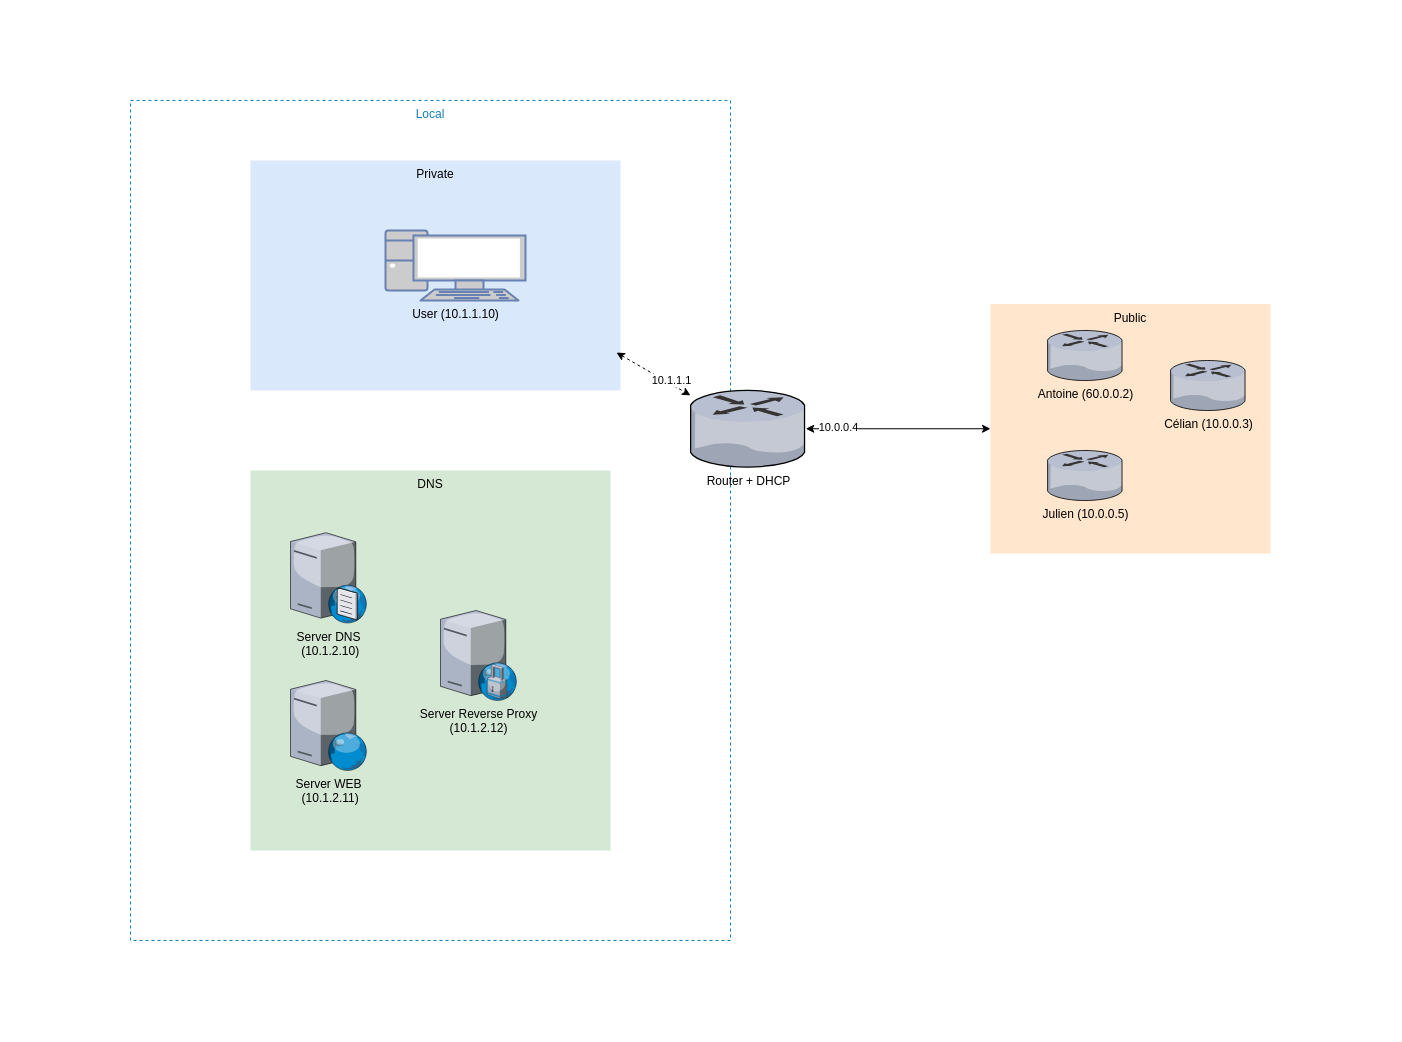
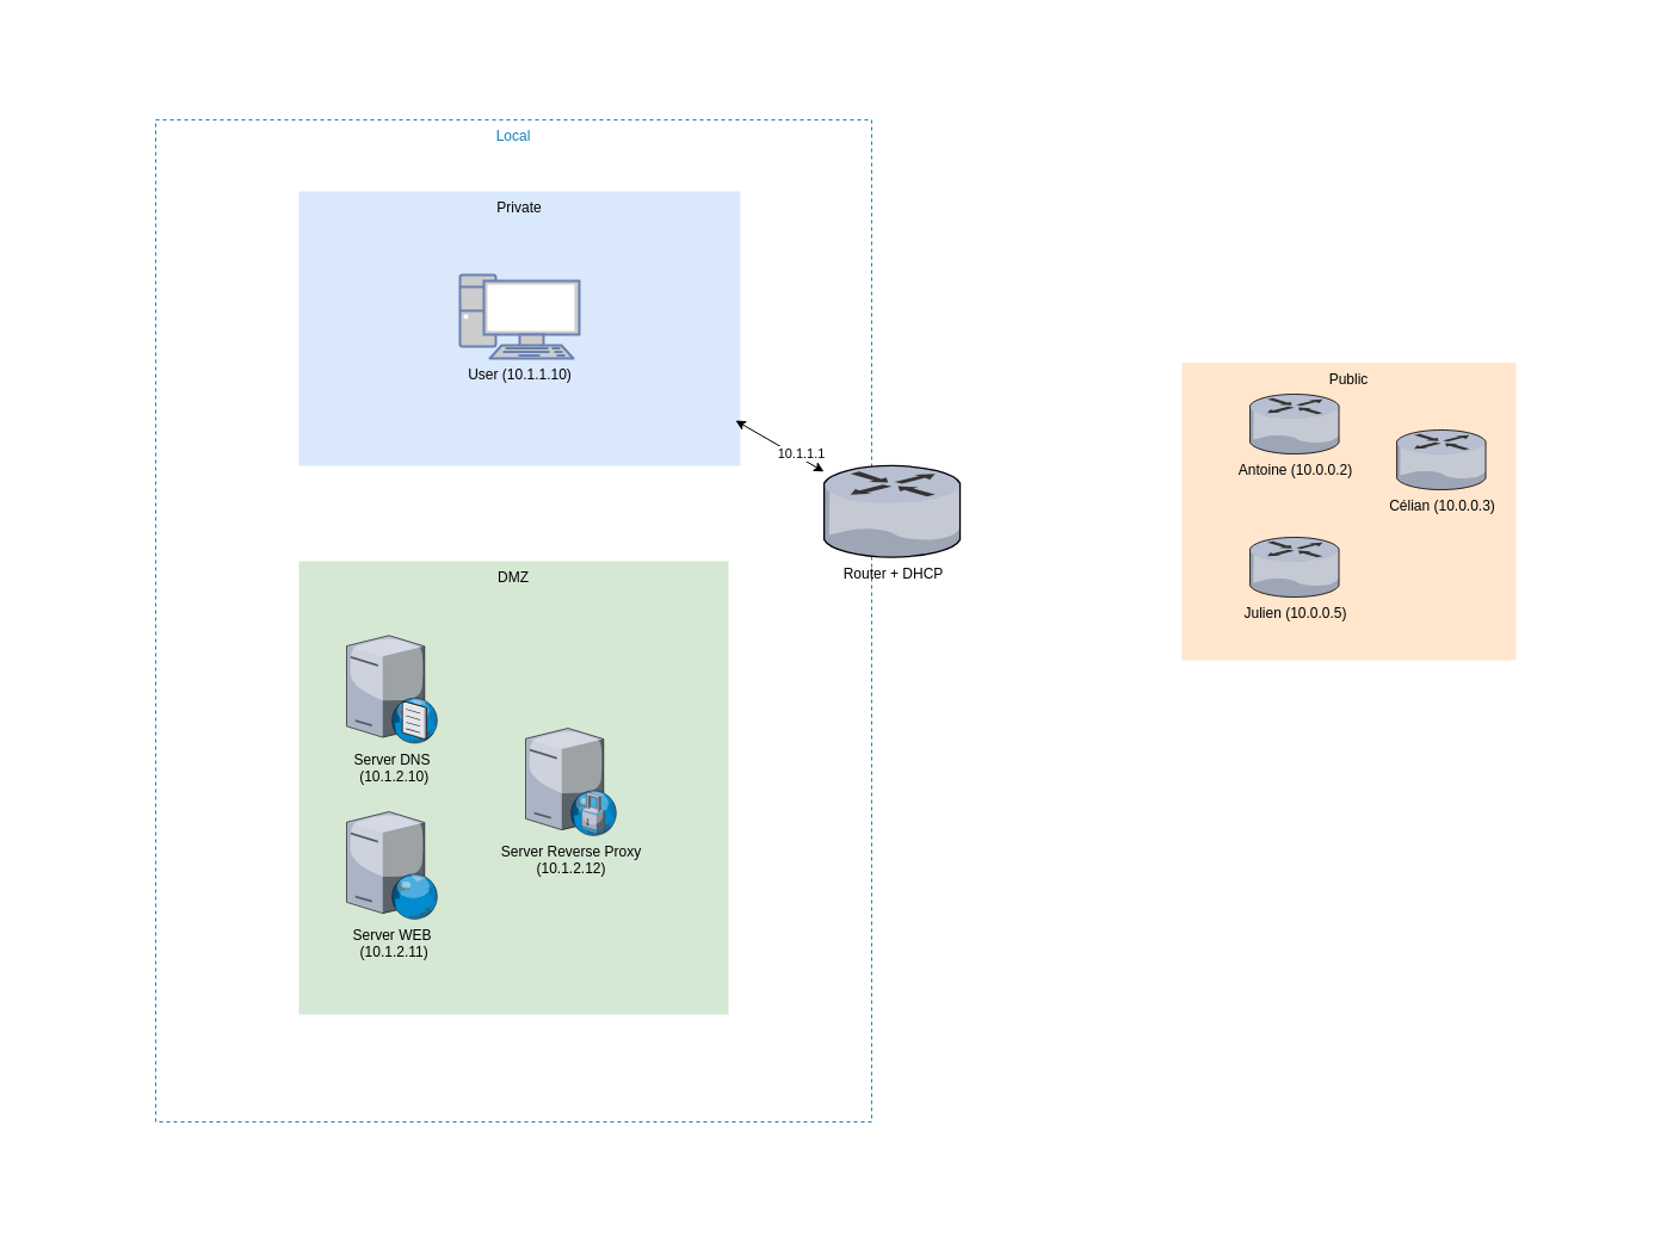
- <mxCell id="9" value="&lt;font color=&quot;#000000&quot;&gt;User (10.1.1.10)&lt;/font&gt;" style="fontColor=#0066CC;verticalAlign=top;verticalLabelPosition=bottom;labelPosition=center;align=center;html=1;outlineConnect=0;fillColor=#CCCCCC;strokeColor=#6881B3;gradientColor=none;gradientDirection=north;strokeWidth=2;shape=mxgraph.networks.pc;" parent="1" vertex="1"><mxGeometry x="385" y="230" width="140" height="70" as="geometry" /></mxCell>
+ <mxCell id="9" value="&lt;font color=&quot;#000000&quot;&gt;User (10.1.1.10)&lt;/font&gt;" style="fontColor=#0066CC;verticalAlign=top;verticalLabelPosition=bottom;labelPosition=center;align=center;html=1;outlineConnect=0;fillColor=#CCCCCC;strokeColor=#6881B3;gradientColor=none;gradientDirection=north;strokeWidth=2;shape=mxgraph.networks.pc;" parent="1" vertex="1"><mxGeometry x="385" y="230" width="100" height="70" as="geometry" /></mxCell>
- <mxCell id="13" value="" style="endArrow=classic;html=1;rounded=0;exitX=0.989;exitY=0.835;exitDx=0;exitDy=0;exitPerimeter=0;startArrow=classic;startFill=1;dashed=1;" parent="1" source="5" target="12" edge="1"><mxGeometry width="50" height="50" relative="1" as="geometry"><mxPoint x="610" y="320" as="sourcePoint" /><mxPoint x="660" y="270" as="targetPoint" /></mxGeometry></mxCell>
+ <mxCell id="13" value="" style="endArrow=classic;html=1;rounded=0;exitX=0.989;exitY=0.835;exitDx=0;exitDy=0;exitPerimeter=0;startArrow=classic;startFill=1;" parent="1" source="5" target="12" edge="1"><mxGeometry width="50" height="50" relative="1" as="geometry"><mxPoint x="610" y="320" as="sourcePoint" /><mxPoint x="660" y="270" as="targetPoint" /></mxGeometry></mxCell>
- <mxCell id="16" value="Antoine (60.0.0.2)" style="verticalLabelPosition=bottom;sketch=0;aspect=fixed;html=1;verticalAlign=top;strokeColor=none;align=center;outlineConnect=0;shape=mxgraph.citrix.router;" parent="1" vertex="1"><mxGeometry x="1047" y="330" width="75.34" height="50" as="geometry" /></mxCell>
+ <mxCell id="16" value="Antoine (10.0.0.2)" style="verticalLabelPosition=bottom;sketch=0;aspect=fixed;html=1;verticalAlign=top;strokeColor=none;align=center;outlineConnect=0;shape=mxgraph.citrix.router;" parent="1" vertex="1"><mxGeometry x="1047" y="330" width="75.34" height="50" as="geometry" /></mxCell>
- <mxCell id="10" style="edgeStyle=orthogonalEdgeStyle;rounded=0;orthogonalLoop=1;jettySize=auto;html=1;startArrow=classic;startFill=1;" parent="1" source="12" target="15" edge="1"><mxGeometry relative="1" as="geometry" /></mxCell>
- <mxCell id="11" value="10.0.0.4" style="edgeLabel;html=1;align=center;verticalAlign=middle;resizable=0;points=[];" parent="10" vertex="1" connectable="0"><mxGeometry x="-0.656" y="2" relative="1" as="geometry"><mxPoint as="offset" /></mxGeometry></mxCell>
- <mxCell id="4" value="DNS" style="fillColor=#d5e8d4;strokeColor=none;dashed=1;verticalAlign=top;fontStyle=0;whiteSpace=wrap;html=1;" parent="1" vertex="1"><mxGeometry x="250" y="470" width="360" height="380" as="geometry" /></mxCell>
+ <mxCell id="4" value="DMZ" style="fillColor=#d5e8d4;strokeColor=none;dashed=1;verticalAlign=top;fontStyle=0;whiteSpace=wrap;html=1;" parent="1" vertex="1"><mxGeometry x="250" y="470" width="360" height="380" as="geometry" /></mxCell>
